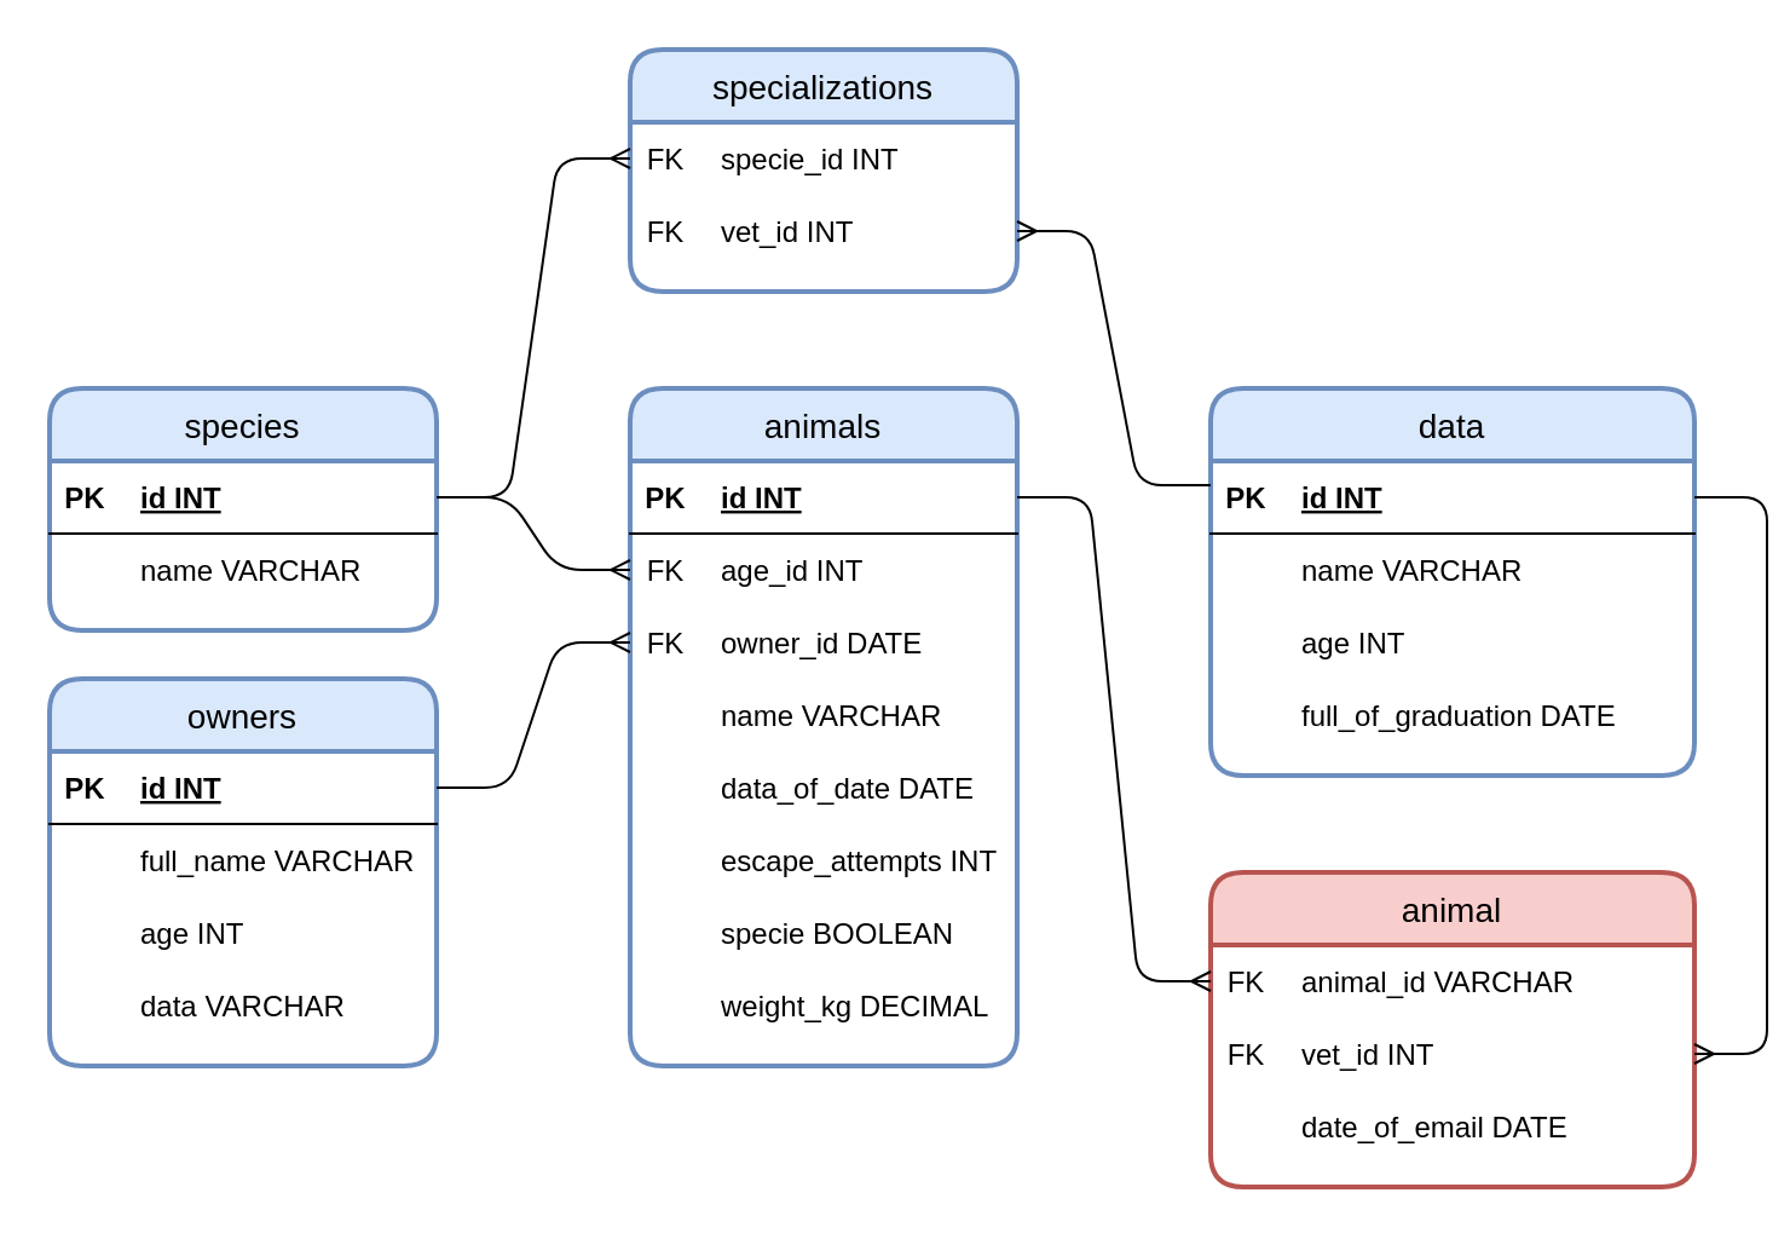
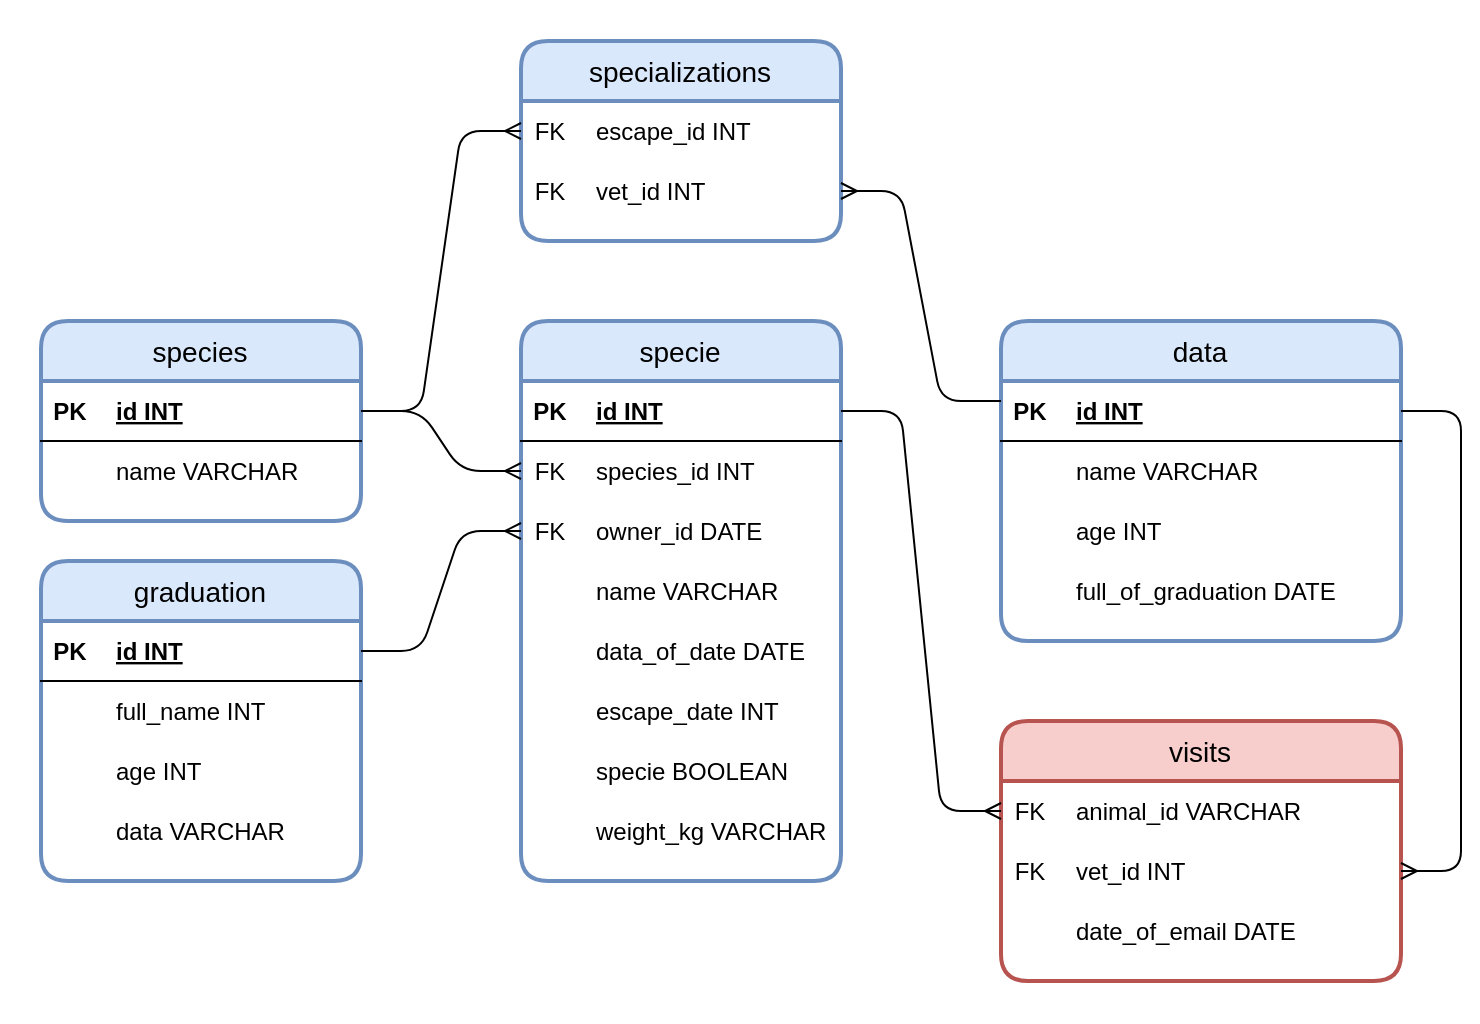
- <mxCell id="56" value="specie_id INT" style="shape=partialRectangle;connectable=0;fillColor=none;top=0;left=0;bottom=0;right=0;align=left;spacingLeft=6;fontStyle=0;overflow=hidden;rounded=0;shadow=0;sketch=0;" vertex="1" parent="54"><mxGeometry x="30" width="130" height="30" as="geometry"><mxRectangle width="130" height="30" as="alternateBounds" /></mxGeometry></mxCell>
+ <mxCell id="56" value="escape_id INT" style="shape=partialRectangle;connectable=0;fillColor=none;top=0;left=0;bottom=0;right=0;align=left;spacingLeft=6;fontStyle=0;overflow=hidden;rounded=0;shadow=0;sketch=0;" vertex="1" parent="54"><mxGeometry x="30" width="130" height="30" as="geometry"><mxRectangle width="130" height="30" as="alternateBounds" /></mxGeometry></mxCell>
- <mxCell id="2" value="animals" style="swimlane;childLayout=stackLayout;horizontal=1;startSize=30;horizontalStack=0;rounded=1;fontSize=14;fontStyle=0;strokeWidth=2;resizeParent=0;resizeLast=1;shadow=0;dashed=0;align=center;fillColor=#dae8fc;strokeColor=#6c8ebf;" parent="1" vertex="1"><mxGeometry x="260" y="160" width="160" height="280" as="geometry" /></mxCell>
+ <mxCell id="2" value="specie" style="swimlane;childLayout=stackLayout;horizontal=1;startSize=30;horizontalStack=0;rounded=1;fontSize=14;fontStyle=0;strokeWidth=2;resizeParent=0;resizeLast=1;shadow=0;dashed=0;align=center;fillColor=#dae8fc;strokeColor=#6c8ebf;" parent="1" vertex="1"><mxGeometry x="260" y="160" width="160" height="280" as="geometry" /></mxCell>
- <mxCell id="9" value="age_id INT" style="shape=partialRectangle;connectable=0;fillColor=none;top=0;left=0;bottom=0;right=0;align=left;spacingLeft=6;fontStyle=0;overflow=hidden;rounded=0;shadow=0;sketch=0;" parent="7" vertex="1"><mxGeometry x="30" width="130" height="30" as="geometry"><mxRectangle width="130" height="30" as="alternateBounds" /></mxGeometry></mxCell>
+ <mxCell id="9" value="species_id INT" style="shape=partialRectangle;connectable=0;fillColor=none;top=0;left=0;bottom=0;right=0;align=left;spacingLeft=6;fontStyle=0;overflow=hidden;rounded=0;shadow=0;sketch=0;" parent="7" vertex="1"><mxGeometry x="30" width="130" height="30" as="geometry"><mxRectangle width="130" height="30" as="alternateBounds" /></mxGeometry></mxCell>
- <mxCell id="28" value="owners" style="swimlane;childLayout=stackLayout;horizontal=1;startSize=30;horizontalStack=0;rounded=1;fontSize=14;fontStyle=0;strokeWidth=2;resizeParent=0;resizeLast=1;shadow=0;dashed=0;align=center;fillColor=#dae8fc;strokeColor=#6c8ebf;" parent="1" vertex="1"><mxGeometry x="20" y="280" width="160" height="160" as="geometry" /></mxCell>
+ <mxCell id="28" value="graduation" style="swimlane;childLayout=stackLayout;horizontal=1;startSize=30;horizontalStack=0;rounded=1;fontSize=14;fontStyle=0;strokeWidth=2;resizeParent=0;resizeLast=1;shadow=0;dashed=0;align=center;fillColor=#dae8fc;strokeColor=#6c8ebf;" parent="1" vertex="1"><mxGeometry x="20" y="280" width="160" height="160" as="geometry" /></mxCell>
- <mxCell id="35" value="full_name VARCHAR" style="shape=partialRectangle;connectable=0;fillColor=none;top=0;left=0;bottom=0;right=0;align=left;spacingLeft=6;overflow=hidden;" parent="33" vertex="1"><mxGeometry x="30" width="130" height="30" as="geometry"><mxRectangle width="130" height="30" as="alternateBounds" /></mxGeometry></mxCell>
+ <mxCell id="35" value="full_name INT" style="shape=partialRectangle;connectable=0;fillColor=none;top=0;left=0;bottom=0;right=0;align=left;spacingLeft=6;overflow=hidden;" parent="33" vertex="1"><mxGeometry x="30" width="130" height="30" as="geometry"><mxRectangle width="130" height="30" as="alternateBounds" /></mxGeometry></mxCell>
- <mxCell id="21" value="escape_attempts INT" style="shape=partialRectangle;connectable=0;fillColor=none;top=0;left=0;bottom=0;right=0;align=left;spacingLeft=6;overflow=hidden;" parent="19" vertex="1"><mxGeometry x="30" width="130" height="30" as="geometry"><mxRectangle width="130" height="30" as="alternateBounds" /></mxGeometry></mxCell>
+ <mxCell id="21" value="escape_date INT" style="shape=partialRectangle;connectable=0;fillColor=none;top=0;left=0;bottom=0;right=0;align=left;spacingLeft=6;overflow=hidden;" parent="19" vertex="1"><mxGeometry x="30" width="130" height="30" as="geometry"><mxRectangle width="130" height="30" as="alternateBounds" /></mxGeometry></mxCell>
- <mxCell id="74" value="animal" style="swimlane;childLayout=stackLayout;horizontal=1;startSize=30;horizontalStack=0;rounded=1;fontSize=14;fontStyle=0;strokeWidth=2;resizeParent=0;resizeLast=1;shadow=0;dashed=0;align=center;fillColor=#f8cecc;strokeColor=#b85450;" vertex="1" parent="1"><mxGeometry x="500" y="360" width="200" height="130" as="geometry" /></mxCell>
+ <mxCell id="74" value="visits" style="swimlane;childLayout=stackLayout;horizontal=1;startSize=30;horizontalStack=0;rounded=1;fontSize=14;fontStyle=0;strokeWidth=2;resizeParent=0;resizeLast=1;shadow=0;dashed=0;align=center;fillColor=#f8cecc;strokeColor=#b85450;" vertex="1" parent="1"><mxGeometry x="500" y="360" width="200" height="130" as="geometry" /></mxCell>
- <mxCell id="27" value="weight_kg DECIMAL" style="shape=partialRectangle;connectable=0;fillColor=none;top=0;left=0;bottom=0;right=0;align=left;spacingLeft=6;overflow=hidden;" parent="25" vertex="1"><mxGeometry x="30" width="130" height="30" as="geometry"><mxRectangle width="130" height="30" as="alternateBounds" /></mxGeometry></mxCell>
+ <mxCell id="27" value="weight_kg VARCHAR" style="shape=partialRectangle;connectable=0;fillColor=none;top=0;left=0;bottom=0;right=0;align=left;spacingLeft=6;overflow=hidden;" parent="25" vertex="1"><mxGeometry x="30" width="130" height="30" as="geometry"><mxRectangle width="130" height="30" as="alternateBounds" /></mxGeometry></mxCell>
